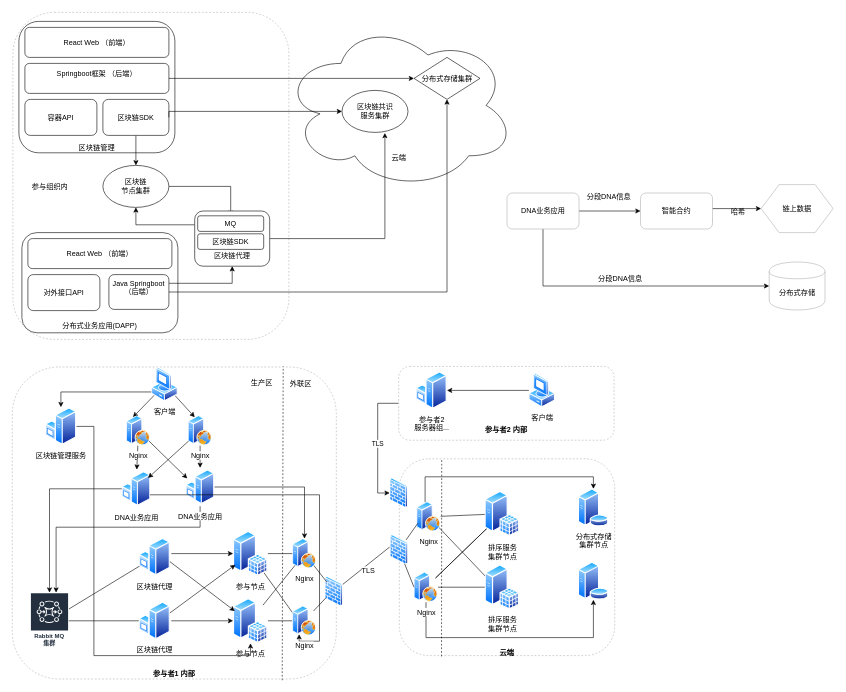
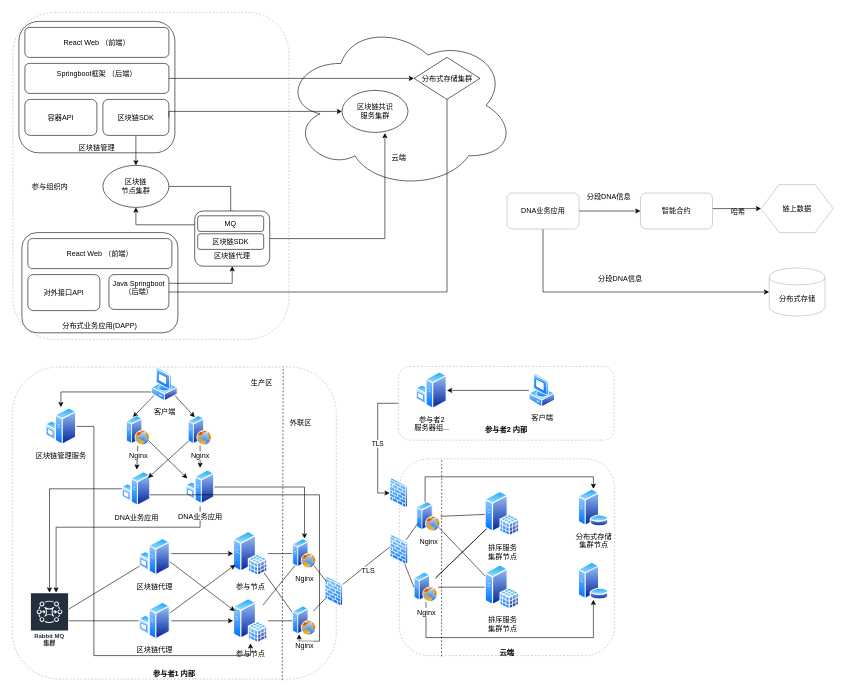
- <mxCell id="20" style="edgeStyle=orthogonalEdgeStyle;rounded=0;orthogonalLoop=1;jettySize=auto;html=1;exitX=1;exitY=0.5;exitDx=0;exitDy=0;" edge="1" parent="1" source="22" target="16"><mxGeometry relative="1" as="geometry" /></mxCell>
+ <mxCell id="20" style="edgeStyle=orthogonalEdgeStyle;rounded=0;orthogonalLoop=1;jettySize=auto;html=1;exitX=1;exitY=0.5;exitDx=0;exitDy=0;endArrow=none;" edge="1" parent="1" source="22" target="16"><mxGeometry relative="1" as="geometry" /></mxCell>
- <mxCell id="104" value="分布式存储" style="shape=cylinder;whiteSpace=wrap;html=1;boundedLbl=1;backgroundOutline=1;strokeColor=#B3B3B3;" vertex="1" parent="1"><mxGeometry x="1281.5" y="436" width="93" height="80" as="geometry" /></mxCell>
+ <mxCell id="104" value="分布式存储" style="shape=cylinder;whiteSpace=wrap;html=1;boundedLbl=1;backgroundOutline=1;strokeColor=#B3B3B3;" vertex="1" parent="1"><mxGeometry x="1281.5" y="446" width="93" height="80" as="geometry" /></mxCell>
- <mxCell id="93" value="外联区" style="text;html=1;resizable=0;points=[];autosize=1;align=left;verticalAlign=top;spacingTop=-4;" vertex="1" parent="1"><mxGeometry x="481" y="629" width="46" height="14" as="geometry" /></mxCell>
+ <mxCell id="93" value="外联区" style="text;html=1;resizable=0;points=[];autosize=1;align=left;verticalAlign=top;spacingTop=-4;" vertex="1" parent="1"><mxGeometry x="481" y="694" width="46" height="14" as="geometry" /></mxCell>
